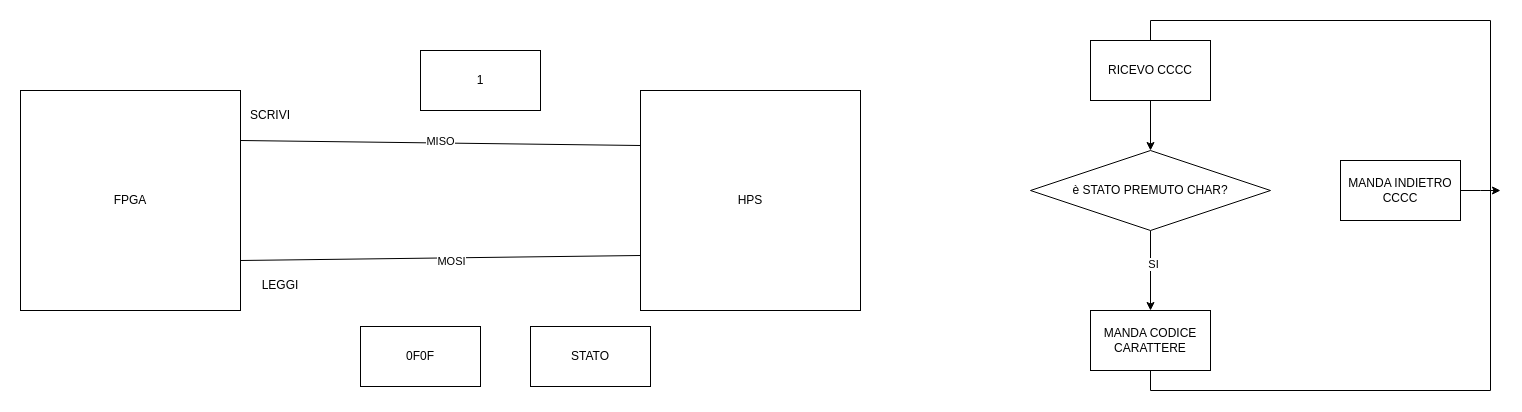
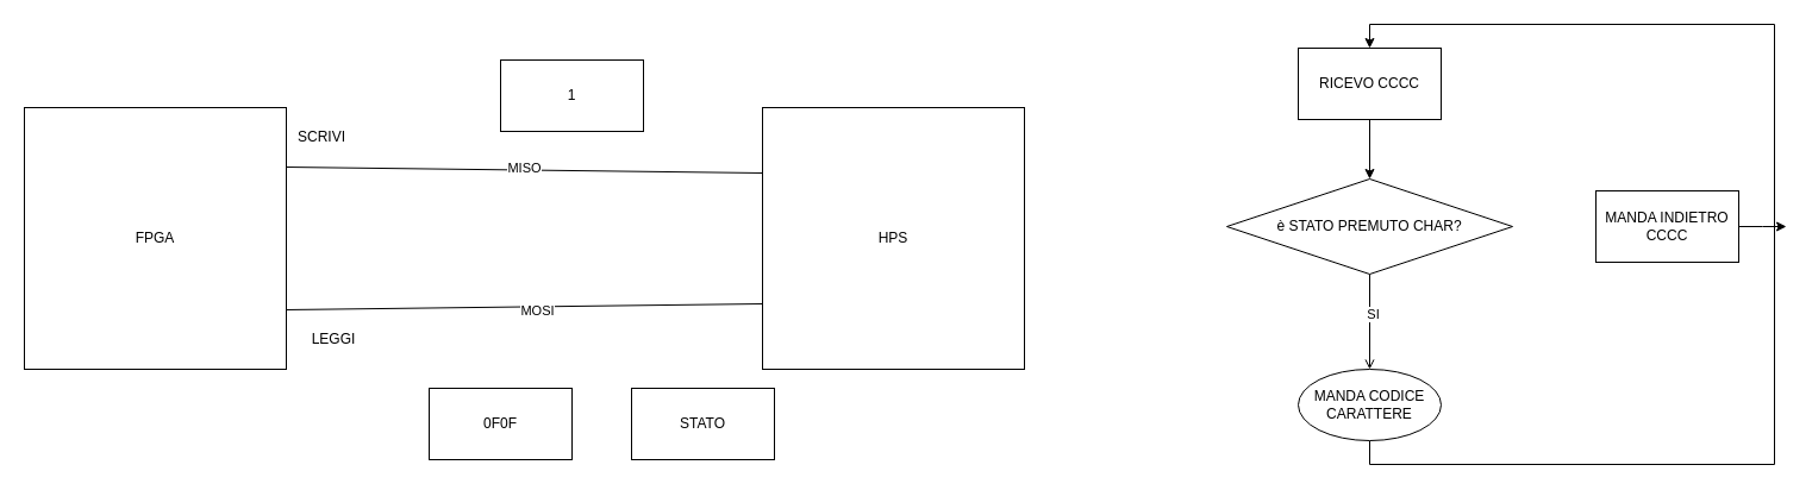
- <mxCell id="17" style="edgeStyle=orthogonalEdgeStyle;rounded=0;orthogonalLoop=1;jettySize=auto;html=1;exitX=0.5;exitY=1;exitDx=0;exitDy=0;entryX=0.5;entryY=0;entryDx=0;entryDy=0;endArrow=none;" edge="1" parent="1" source="18" target="16"><mxGeometry relative="1" as="geometry"><Array as="points"><mxPoint x="1150" y="390" /><mxPoint x="1490" y="390" /><mxPoint x="1490" y="20" /><mxPoint x="1150" y="20" /></Array></mxGeometry></mxCell>
+ <mxCell id="17" style="edgeStyle=orthogonalEdgeStyle;rounded=0;orthogonalLoop=1;jettySize=auto;html=1;exitX=0.5;exitY=1;exitDx=0;exitDy=0;entryX=0.5;entryY=0;entryDx=0;entryDy=0;" edge="1" parent="1" source="18" target="16"><mxGeometry relative="1" as="geometry"><Array as="points"><mxPoint x="1150" y="390" /><mxPoint x="1490" y="390" /><mxPoint x="1490" y="20" /><mxPoint x="1150" y="20" /></Array></mxGeometry></mxCell>
- <mxCell id="12" style="edgeStyle=orthogonalEdgeStyle;rounded=0;orthogonalLoop=1;jettySize=auto;html=1;exitX=0.5;exitY=1;exitDx=0;exitDy=0;entryX=0.5;entryY=0;entryDx=0;entryDy=0;" edge="1" parent="1" source="14" target="18"><mxGeometry relative="1" as="geometry"><Array as="points"><mxPoint x="1150" y="260" /><mxPoint x="1150" y="260" /></Array></mxGeometry></mxCell>
+ <mxCell id="12" style="edgeStyle=orthogonalEdgeStyle;rounded=0;orthogonalLoop=1;jettySize=auto;html=1;exitX=0.5;exitY=1;exitDx=0;exitDy=0;entryX=0.5;entryY=0;entryDx=0;entryDy=0;endArrow=open;" edge="1" parent="1" source="14" target="18"><mxGeometry relative="1" as="geometry"><Array as="points"><mxPoint x="1150" y="260" /><mxPoint x="1150" y="260" /></Array></mxGeometry></mxCell>
- <mxCell id="18" value="MANDA CODICE CARATTERE" style="rounded=0;whiteSpace=wrap;html=1;" vertex="1" parent="1"><mxGeometry x="1090" y="310" width="120" height="60" as="geometry" /></mxCell>
+ <mxCell id="18" value="MANDA CODICE CARATTERE" style="ellipse;whiteSpace=wrap;html=1;" vertex="1" parent="1"><mxGeometry x="1090" y="310" width="120" height="60" as="geometry" /></mxCell>
